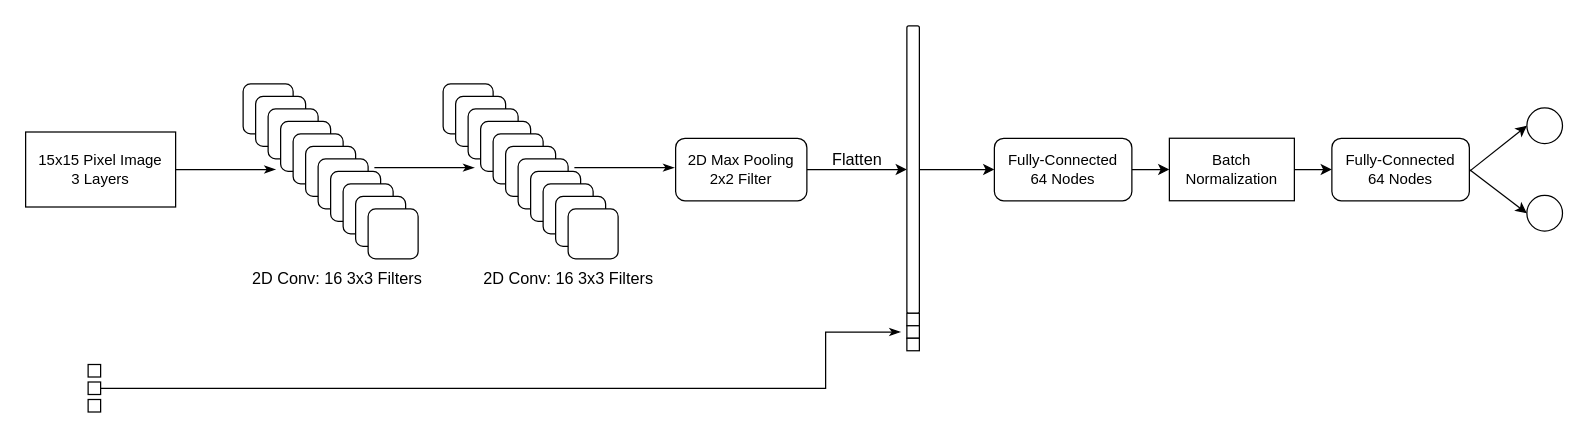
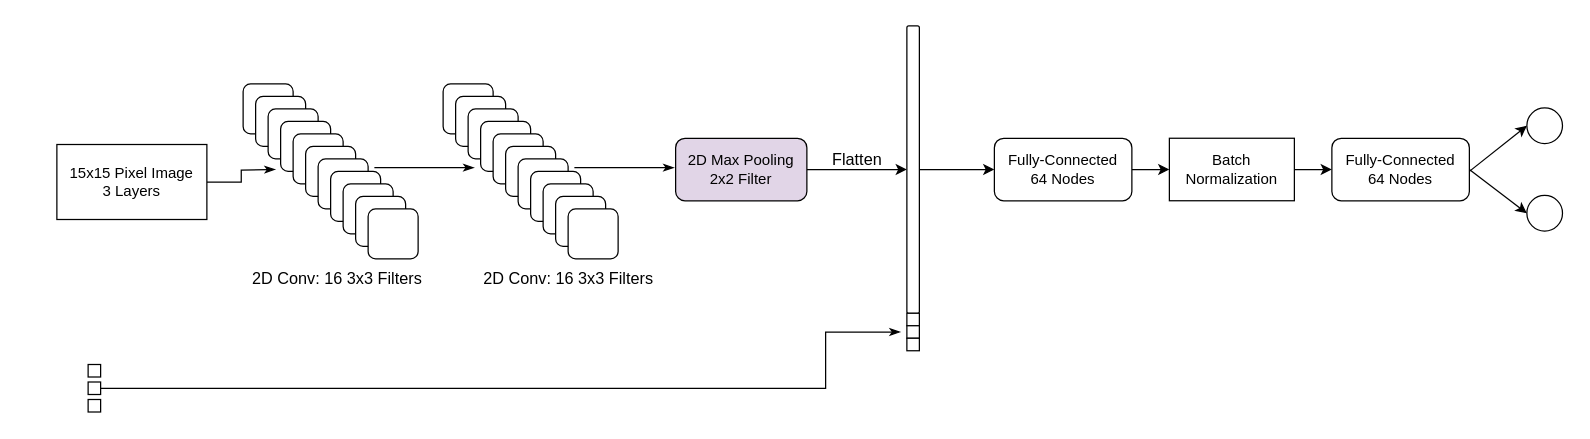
- <mxCell id="3" value="&lt;div&gt;15x15 Pixel Image&lt;/div&gt;&lt;div&gt;3 Layers&lt;br&gt;&lt;/div&gt;" style="rounded=0;whiteSpace=wrap;html=1;" vertex="1" parent="1"><mxGeometry x="20" y="105" width="120" height="60" as="geometry" /></mxCell>
+ <mxCell id="3" value="&lt;div&gt;15x15 Pixel Image&lt;/div&gt;&lt;div&gt;3 Layers&lt;br&gt;&lt;/div&gt;" style="rounded=0;whiteSpace=wrap;html=1;" vertex="1" parent="1"><mxGeometry x="45" y="115" width="120" height="60" as="geometry" /></mxCell>
- <mxCell id="30" value="&lt;div&gt;2D Max Pooling&lt;/div&gt;&lt;div&gt;2x2 Filter&lt;br&gt;&lt;/div&gt;" style="rounded=1;whiteSpace=wrap;html=1;" vertex="1" parent="1"><mxGeometry x="540" y="110" width="105" height="50" as="geometry" /></mxCell>
+ <mxCell id="30" value="&lt;div&gt;2D Max Pooling&lt;/div&gt;&lt;div&gt;2x2 Filter&lt;br&gt;&lt;/div&gt;" style="rounded=1;whiteSpace=wrap;html=1;fillColor=#e1d5e7;" vertex="1" parent="1"><mxGeometry x="540" y="110" width="105" height="50" as="geometry" /></mxCell>
